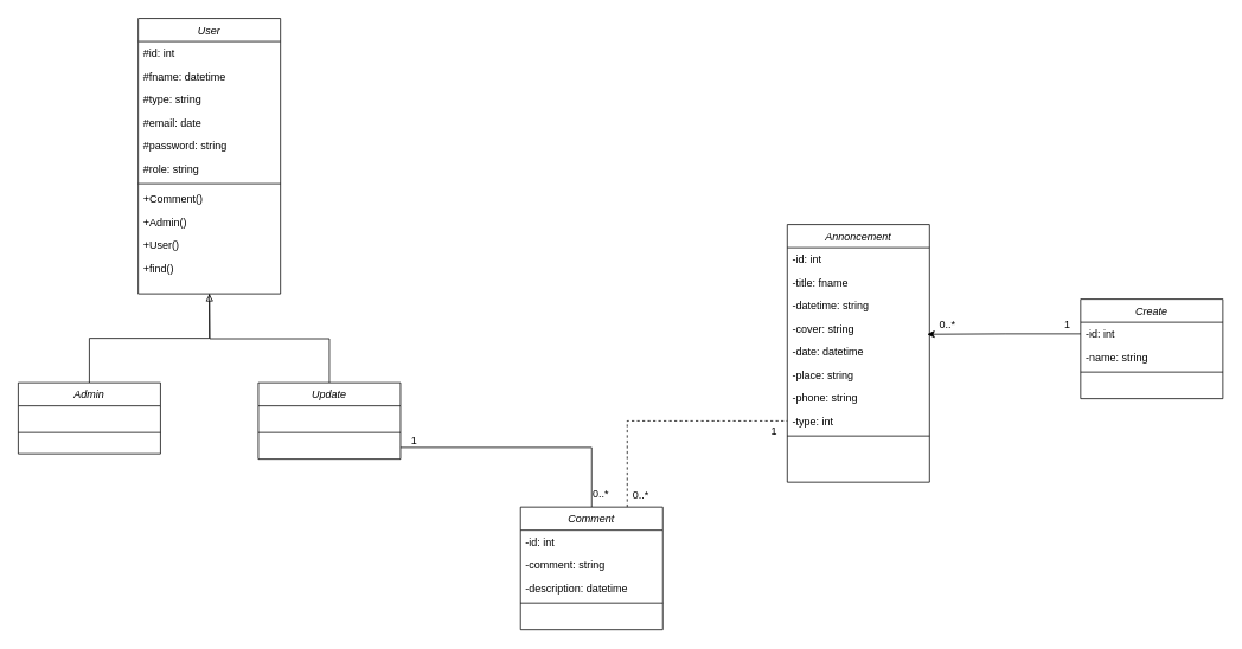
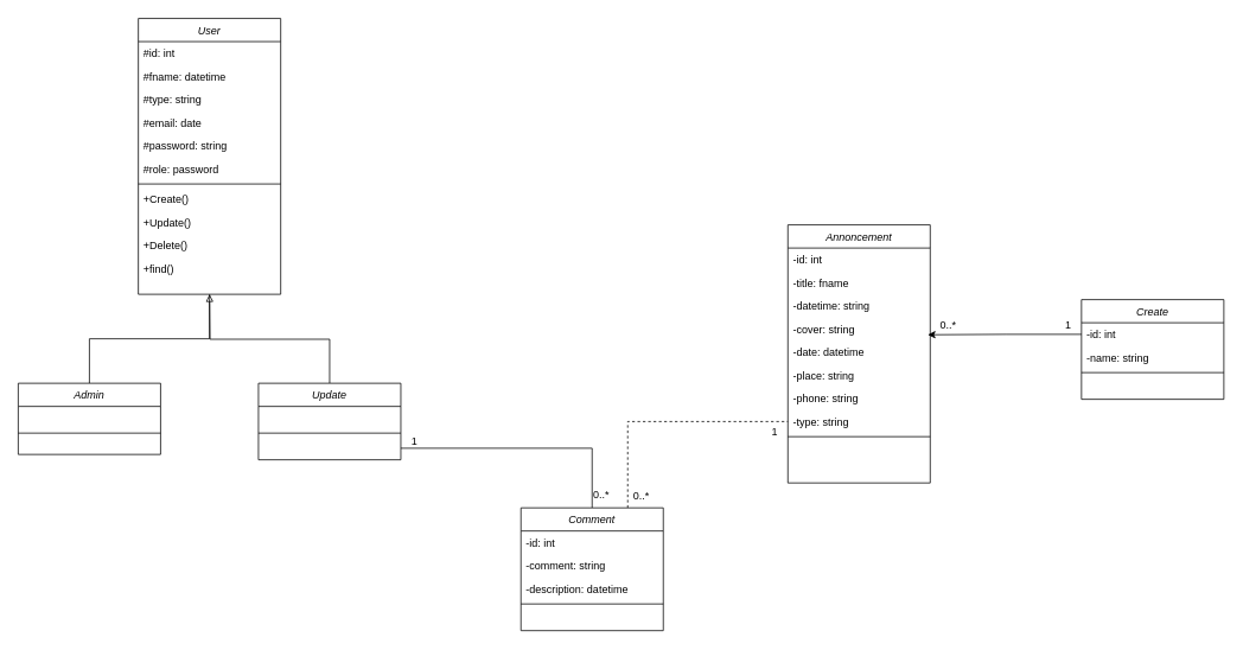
- <mxCell id="8" value="#role: string" style="text;align=left;verticalAlign=top;spacingLeft=4;spacingRight=4;overflow=hidden;rotatable=0;points=[[0,0.5],[1,0.5]];portConstraint=eastwest;rounded=0;shadow=0;html=0;" parent="2" vertex="1"><mxGeometry y="156" width="160" height="26" as="geometry" /></mxCell>
+ <mxCell id="8" value="#role: password" style="text;align=left;verticalAlign=top;spacingLeft=4;spacingRight=4;overflow=hidden;rotatable=0;points=[[0,0.5],[1,0.5]];portConstraint=eastwest;rounded=0;shadow=0;html=0;" parent="2" vertex="1"><mxGeometry y="156" width="160" height="26" as="geometry" /></mxCell>
- <mxCell id="10" value="+Comment()" style="text;align=left;verticalAlign=top;spacingLeft=4;spacingRight=4;overflow=hidden;rotatable=0;points=[[0,0.5],[1,0.5]];portConstraint=eastwest;" parent="2" vertex="1"><mxGeometry y="190" width="160" height="26" as="geometry" /></mxCell>
+ <mxCell id="10" value="+Create()" style="text;align=left;verticalAlign=top;spacingLeft=4;spacingRight=4;overflow=hidden;rotatable=0;points=[[0,0.5],[1,0.5]];portConstraint=eastwest;" parent="2" vertex="1"><mxGeometry y="190" width="160" height="26" as="geometry" /></mxCell>
- <mxCell id="11" value="+Admin()" style="text;align=left;verticalAlign=top;spacingLeft=4;spacingRight=4;overflow=hidden;rotatable=0;points=[[0,0.5],[1,0.5]];portConstraint=eastwest;" parent="2" vertex="1"><mxGeometry y="216" width="160" height="26" as="geometry" /></mxCell>
+ <mxCell id="11" value="+Update()" style="text;align=left;verticalAlign=top;spacingLeft=4;spacingRight=4;overflow=hidden;rotatable=0;points=[[0,0.5],[1,0.5]];portConstraint=eastwest;" parent="2" vertex="1"><mxGeometry y="216" width="160" height="26" as="geometry" /></mxCell>
- <mxCell id="12" value="+User()" style="text;align=left;verticalAlign=top;spacingLeft=4;spacingRight=4;overflow=hidden;rotatable=0;points=[[0,0.5],[1,0.5]];portConstraint=eastwest;" parent="2" vertex="1"><mxGeometry y="242" width="160" height="26" as="geometry" /></mxCell>
+ <mxCell id="12" value="+Delete()" style="text;align=left;verticalAlign=top;spacingLeft=4;spacingRight=4;overflow=hidden;rotatable=0;points=[[0,0.5],[1,0.5]];portConstraint=eastwest;" parent="2" vertex="1"><mxGeometry y="242" width="160" height="26" as="geometry" /></mxCell>
- <mxCell id="36" value="-type: int" style="text;align=left;verticalAlign=top;spacingLeft=4;spacingRight=4;overflow=hidden;rotatable=0;points=[[0,0.5],[1,0.5]];portConstraint=eastwest;rounded=0;shadow=0;html=0;" parent="28" vertex="1"><mxGeometry y="208" width="160" height="26" as="geometry" /></mxCell>
+ <mxCell id="36" value="-type: string" style="text;align=left;verticalAlign=top;spacingLeft=4;spacingRight=4;overflow=hidden;rotatable=0;points=[[0,0.5],[1,0.5]];portConstraint=eastwest;rounded=0;shadow=0;html=0;" parent="28" vertex="1"><mxGeometry y="208" width="160" height="26" as="geometry" /></mxCell>
